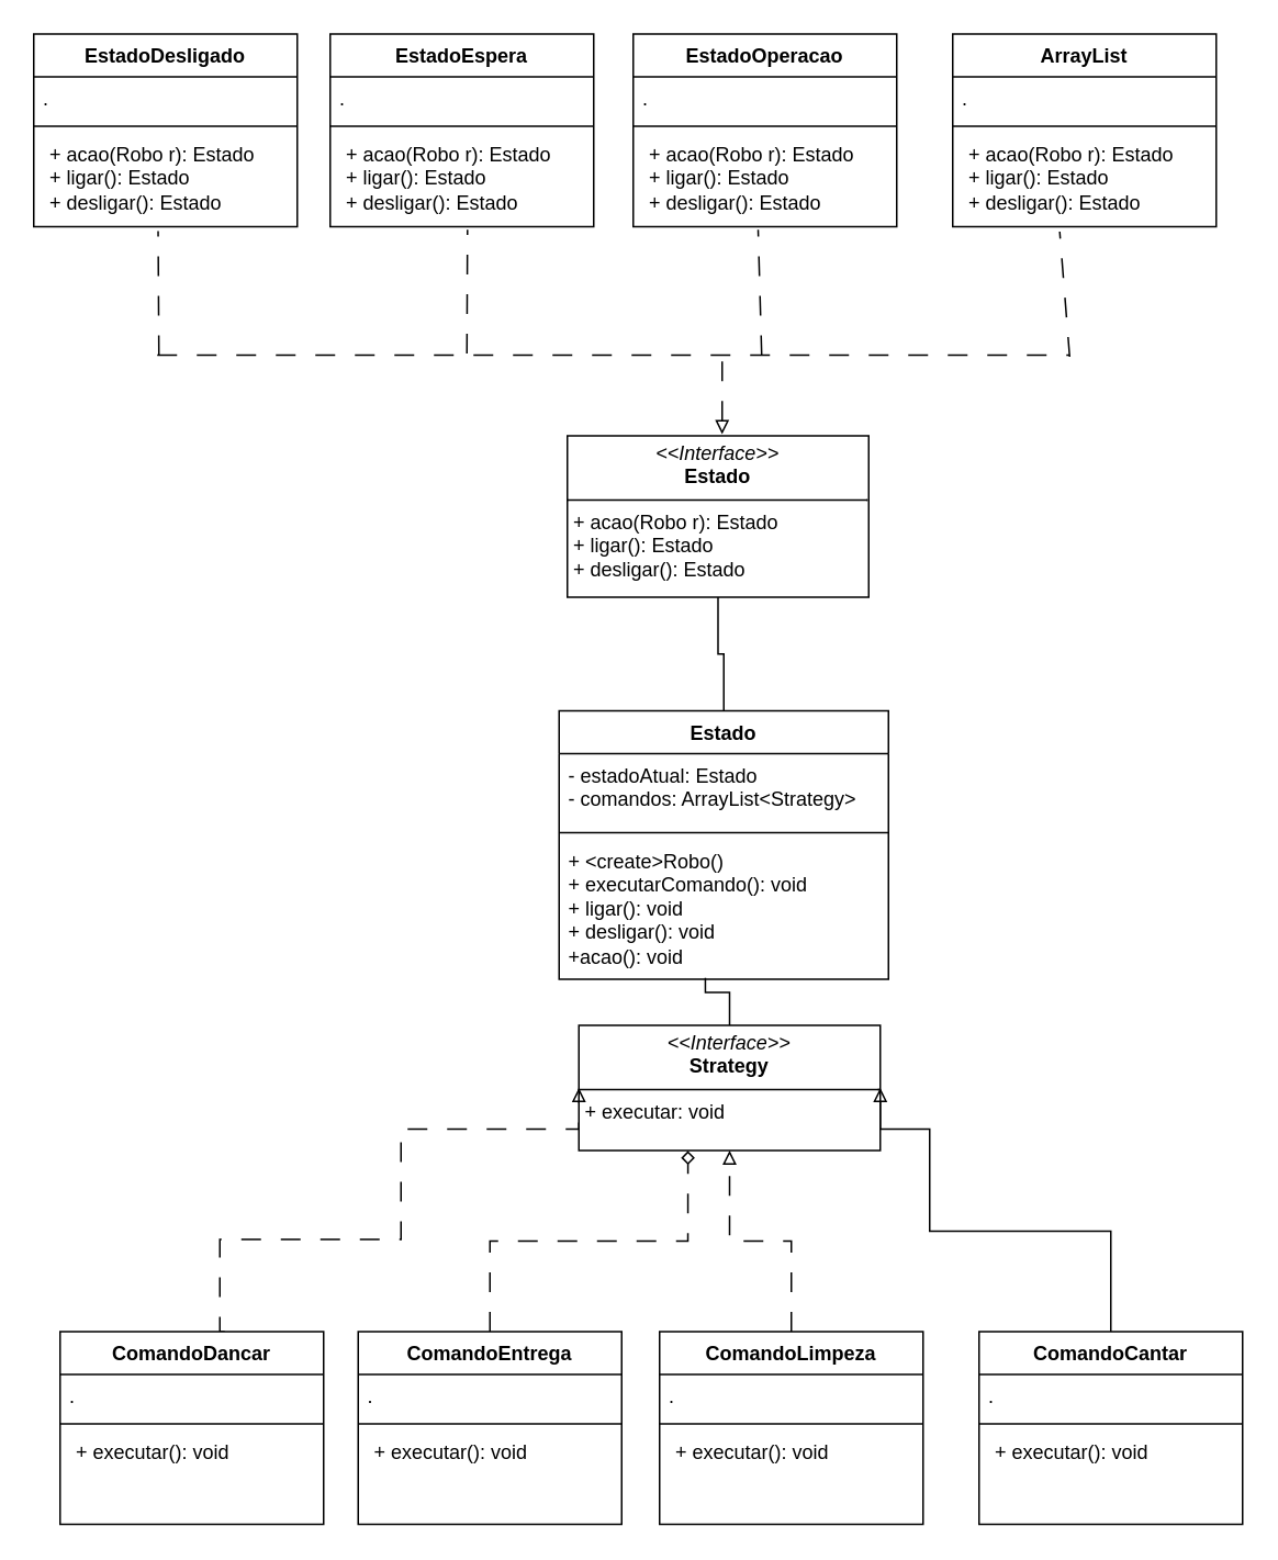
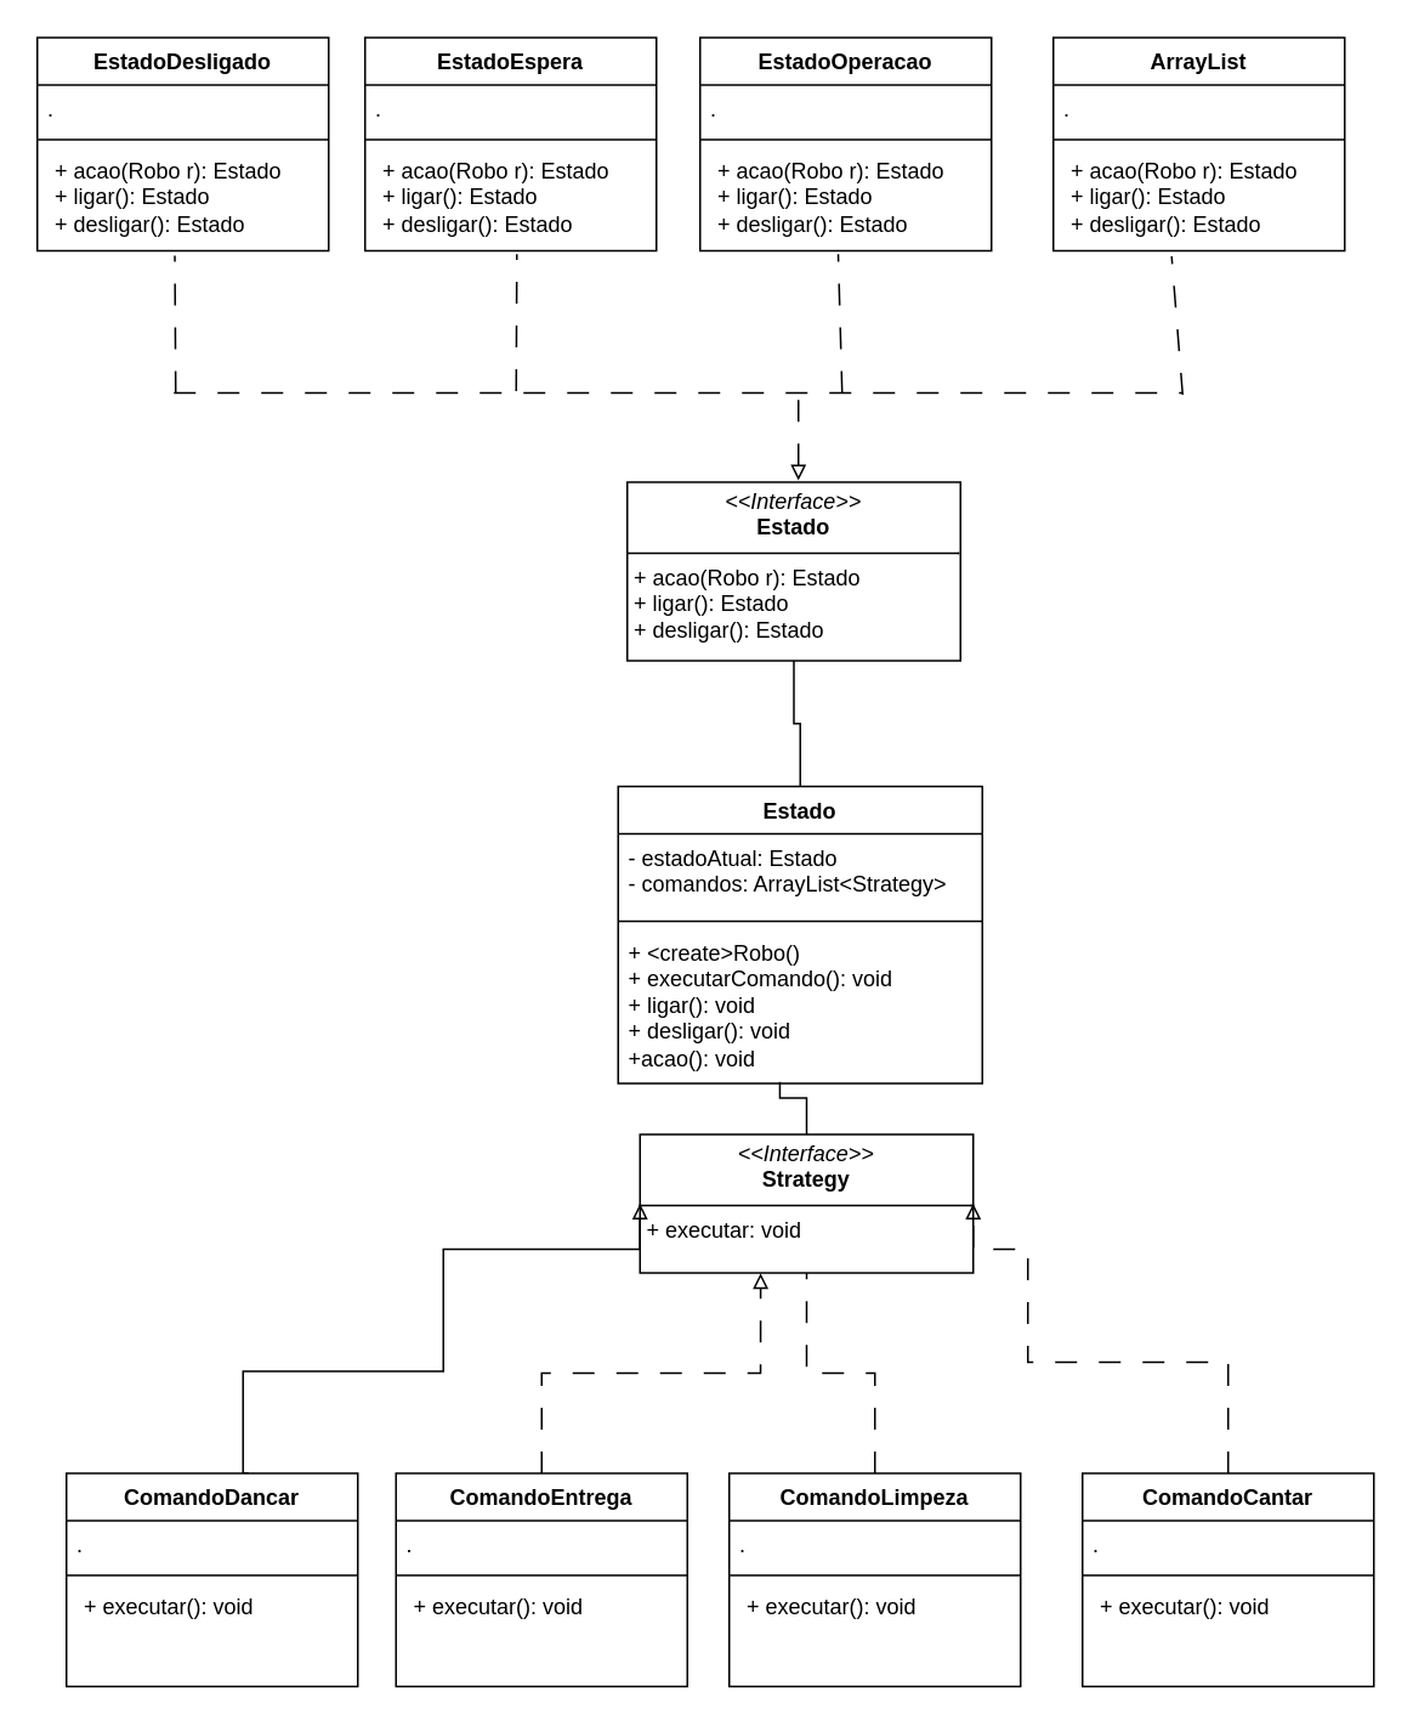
- <mxCell id="51" style="edgeStyle=orthogonalEdgeStyle;rounded=0;orthogonalLoop=1;jettySize=auto;html=1;entryX=0.362;entryY=1.003;entryDx=0;entryDy=0;entryPerimeter=0;endArrow=diamond;endFill=0;dashed=1;dashPattern=12 12;" edge="1" parent="1" source="32" target="31"><mxGeometry relative="1" as="geometry" /></mxCell>
+ <mxCell id="51" style="edgeStyle=orthogonalEdgeStyle;rounded=0;orthogonalLoop=1;jettySize=auto;html=1;entryX=0.362;entryY=1.003;entryDx=0;entryDy=0;entryPerimeter=0;endArrow=block;endFill=0;dashed=1;dashPattern=12 12;" edge="1" parent="1" source="32" target="31"><mxGeometry relative="1" as="geometry" /></mxCell>
- <mxCell id="41" value="" style="edgeStyle=orthogonalEdgeStyle;rounded=0;orthogonalLoop=1;jettySize=auto;html=1;dashed=1;dashPattern=12 12;endArrow=block;endFill=0;" edge="1" parent="1" source="42" target="31"><mxGeometry relative="1" as="geometry" /></mxCell>
+ <mxCell id="41" value="" style="edgeStyle=orthogonalEdgeStyle;rounded=0;orthogonalLoop=1;jettySize=auto;html=1;dashed=1;dashPattern=12 12;endArrow=none;endFill=0;" edge="1" parent="1" source="42" target="31"><mxGeometry relative="1" as="geometry" /></mxCell>
- <mxCell id="46" style="edgeStyle=orthogonalEdgeStyle;rounded=0;orthogonalLoop=1;jettySize=auto;html=1;entryX=1;entryY=0.5;entryDx=0;entryDy=0;dashed=0;dashPattern=12 12;endArrow=block;endFill=0;" edge="1" parent="1" source="47" target="31"><mxGeometry relative="1" as="geometry"><Array as="points"><mxPoint x="674" y="747" /><mxPoint x="564" y="747" /><mxPoint x="564" y="685" /></Array></mxGeometry></mxCell>
+ <mxCell id="46" style="edgeStyle=orthogonalEdgeStyle;rounded=0;orthogonalLoop=1;jettySize=auto;html=1;entryX=1;entryY=0.5;entryDx=0;entryDy=0;dashed=1;dashPattern=12 12;endArrow=block;endFill=0;" edge="1" parent="1" source="47" target="31"><mxGeometry relative="1" as="geometry"><Array as="points"><mxPoint x="674" y="747" /><mxPoint x="564" y="747" /><mxPoint x="564" y="685" /></Array></mxGeometry></mxCell>
- <mxCell id="36" style="edgeStyle=orthogonalEdgeStyle;rounded=0;orthogonalLoop=1;jettySize=auto;html=1;entryX=0;entryY=0.5;entryDx=0;entryDy=0;exitX=0.625;exitY=0;exitDx=0;exitDy=0;exitPerimeter=0;endArrow=block;endFill=0;dashed=1;dashPattern=12 12;" edge="1" parent="1" source="37" target="31"><mxGeometry relative="1" as="geometry"><mxPoint x="133" y="769" as="sourcePoint" /><Array as="points"><mxPoint x="133" y="808" /><mxPoint x="133" y="752" /><mxPoint x="243" y="752" /><mxPoint x="243" y="685" /></Array></mxGeometry></mxCell>
+ <mxCell id="36" style="edgeStyle=orthogonalEdgeStyle;rounded=0;orthogonalLoop=1;jettySize=auto;html=1;entryX=0;entryY=0.5;entryDx=0;entryDy=0;exitX=0.625;exitY=0;exitDx=0;exitDy=0;exitPerimeter=0;endArrow=block;endFill=0;dashed=0;dashPattern=12 12;" edge="1" parent="1" source="37" target="31"><mxGeometry relative="1" as="geometry"><mxPoint x="133" y="769" as="sourcePoint" /><Array as="points"><mxPoint x="133" y="808" /><mxPoint x="133" y="752" /><mxPoint x="243" y="752" /><mxPoint x="243" y="685" /></Array></mxGeometry></mxCell>
